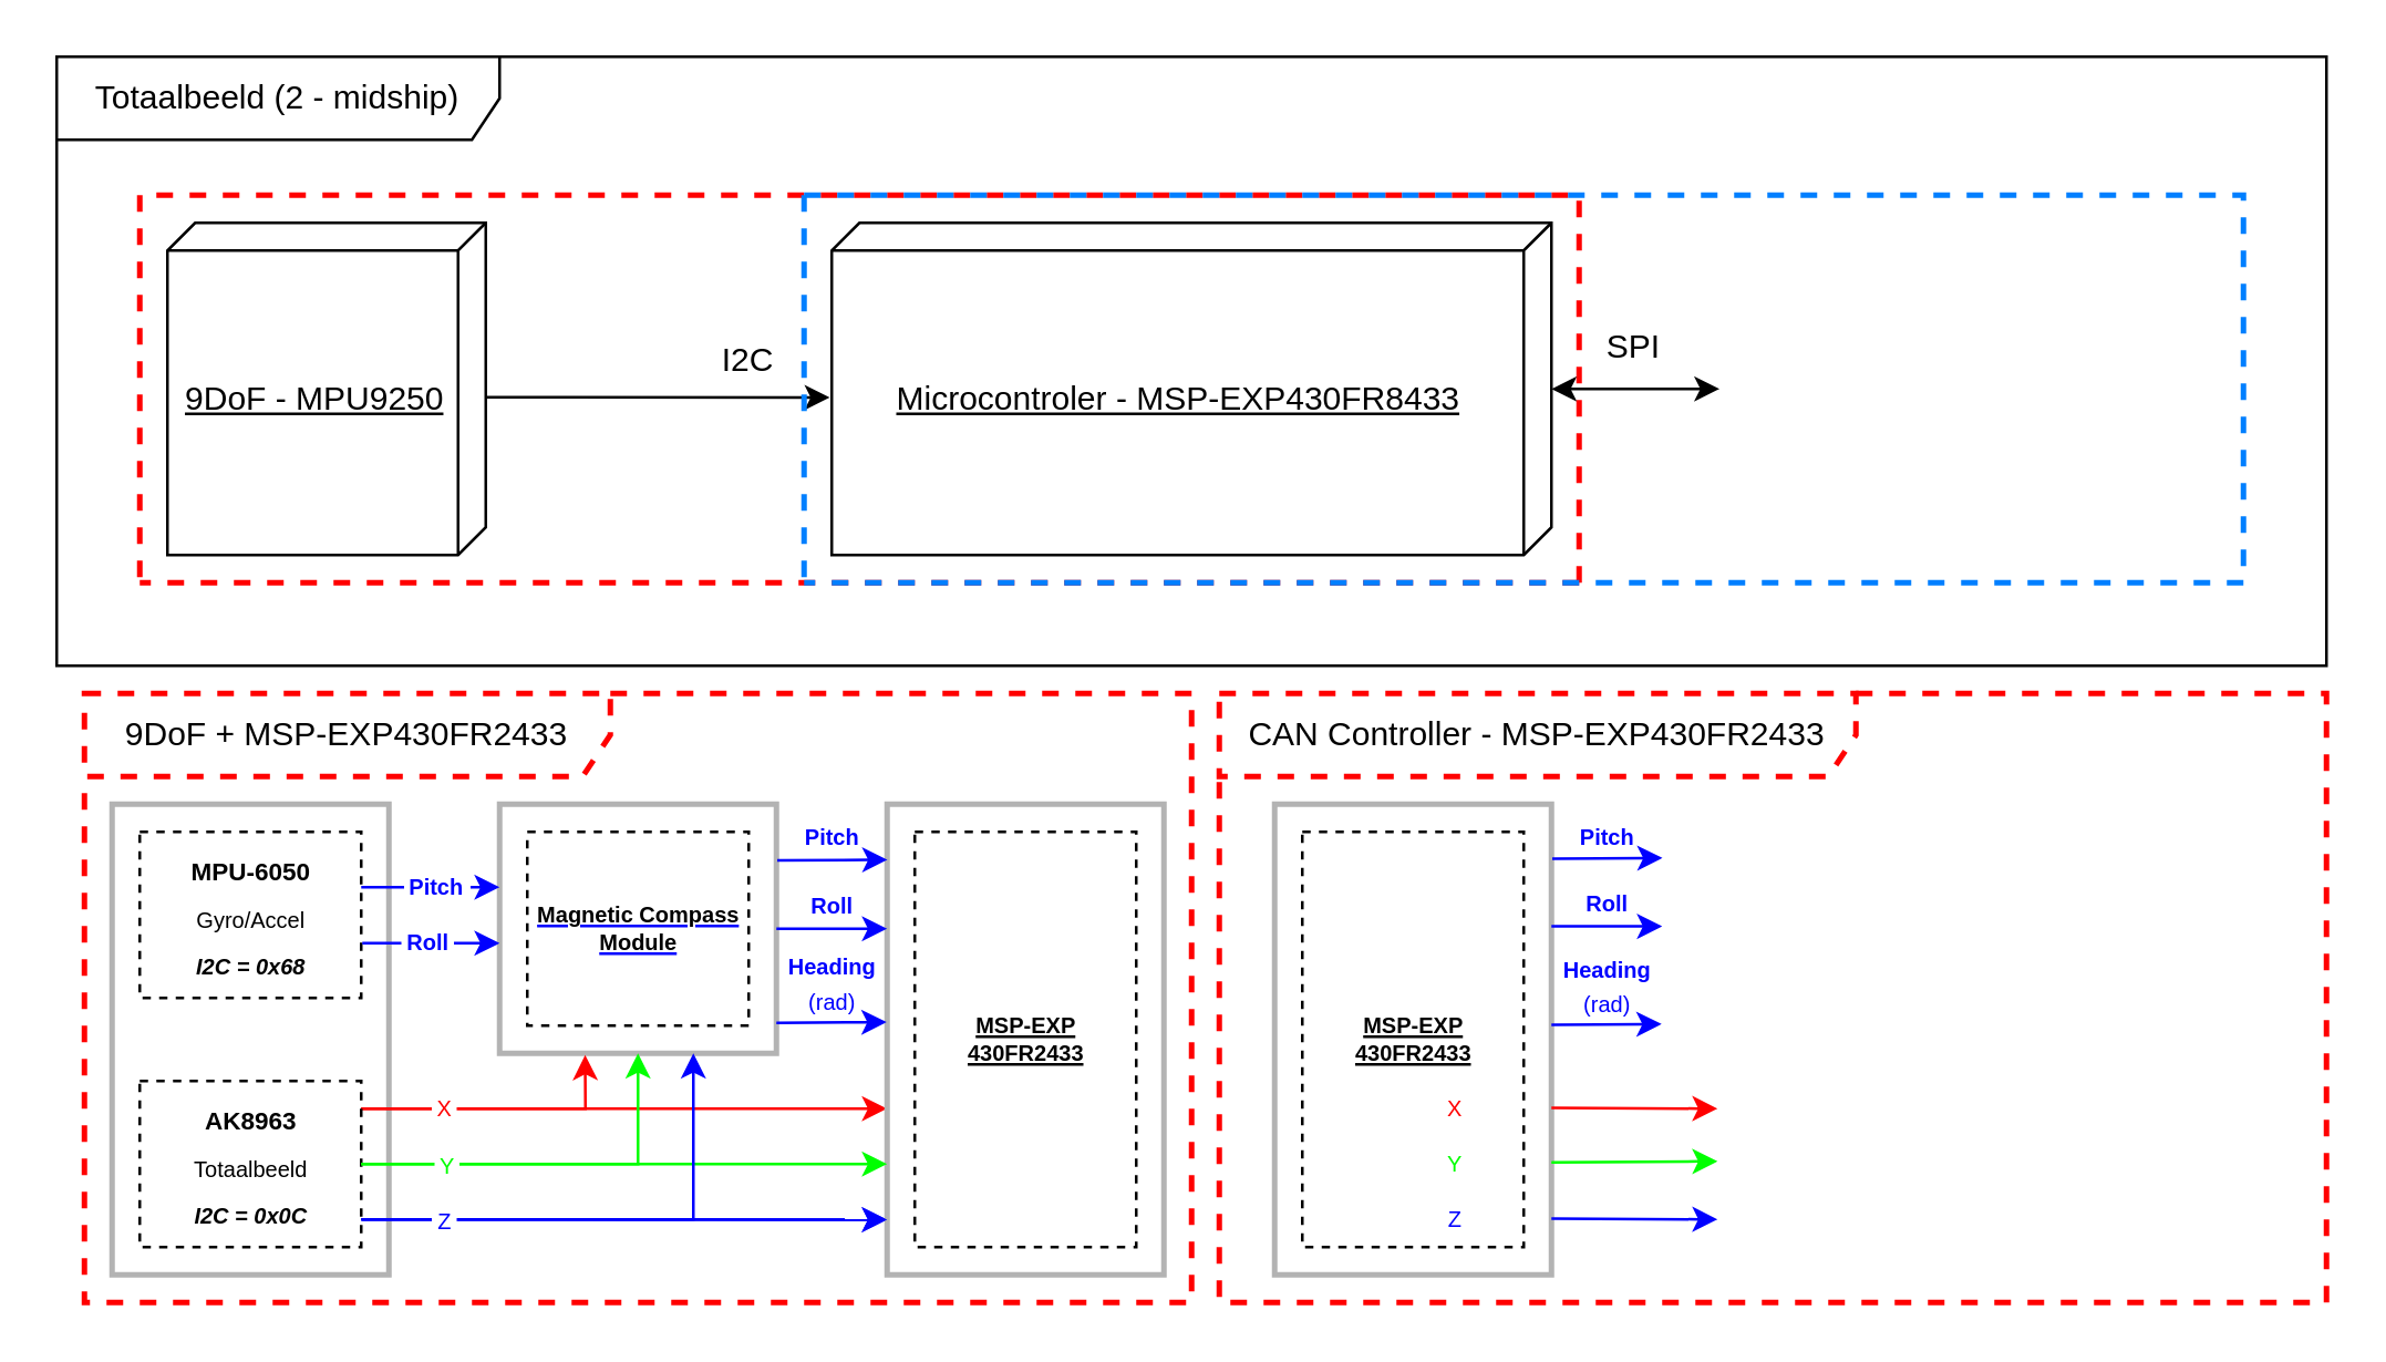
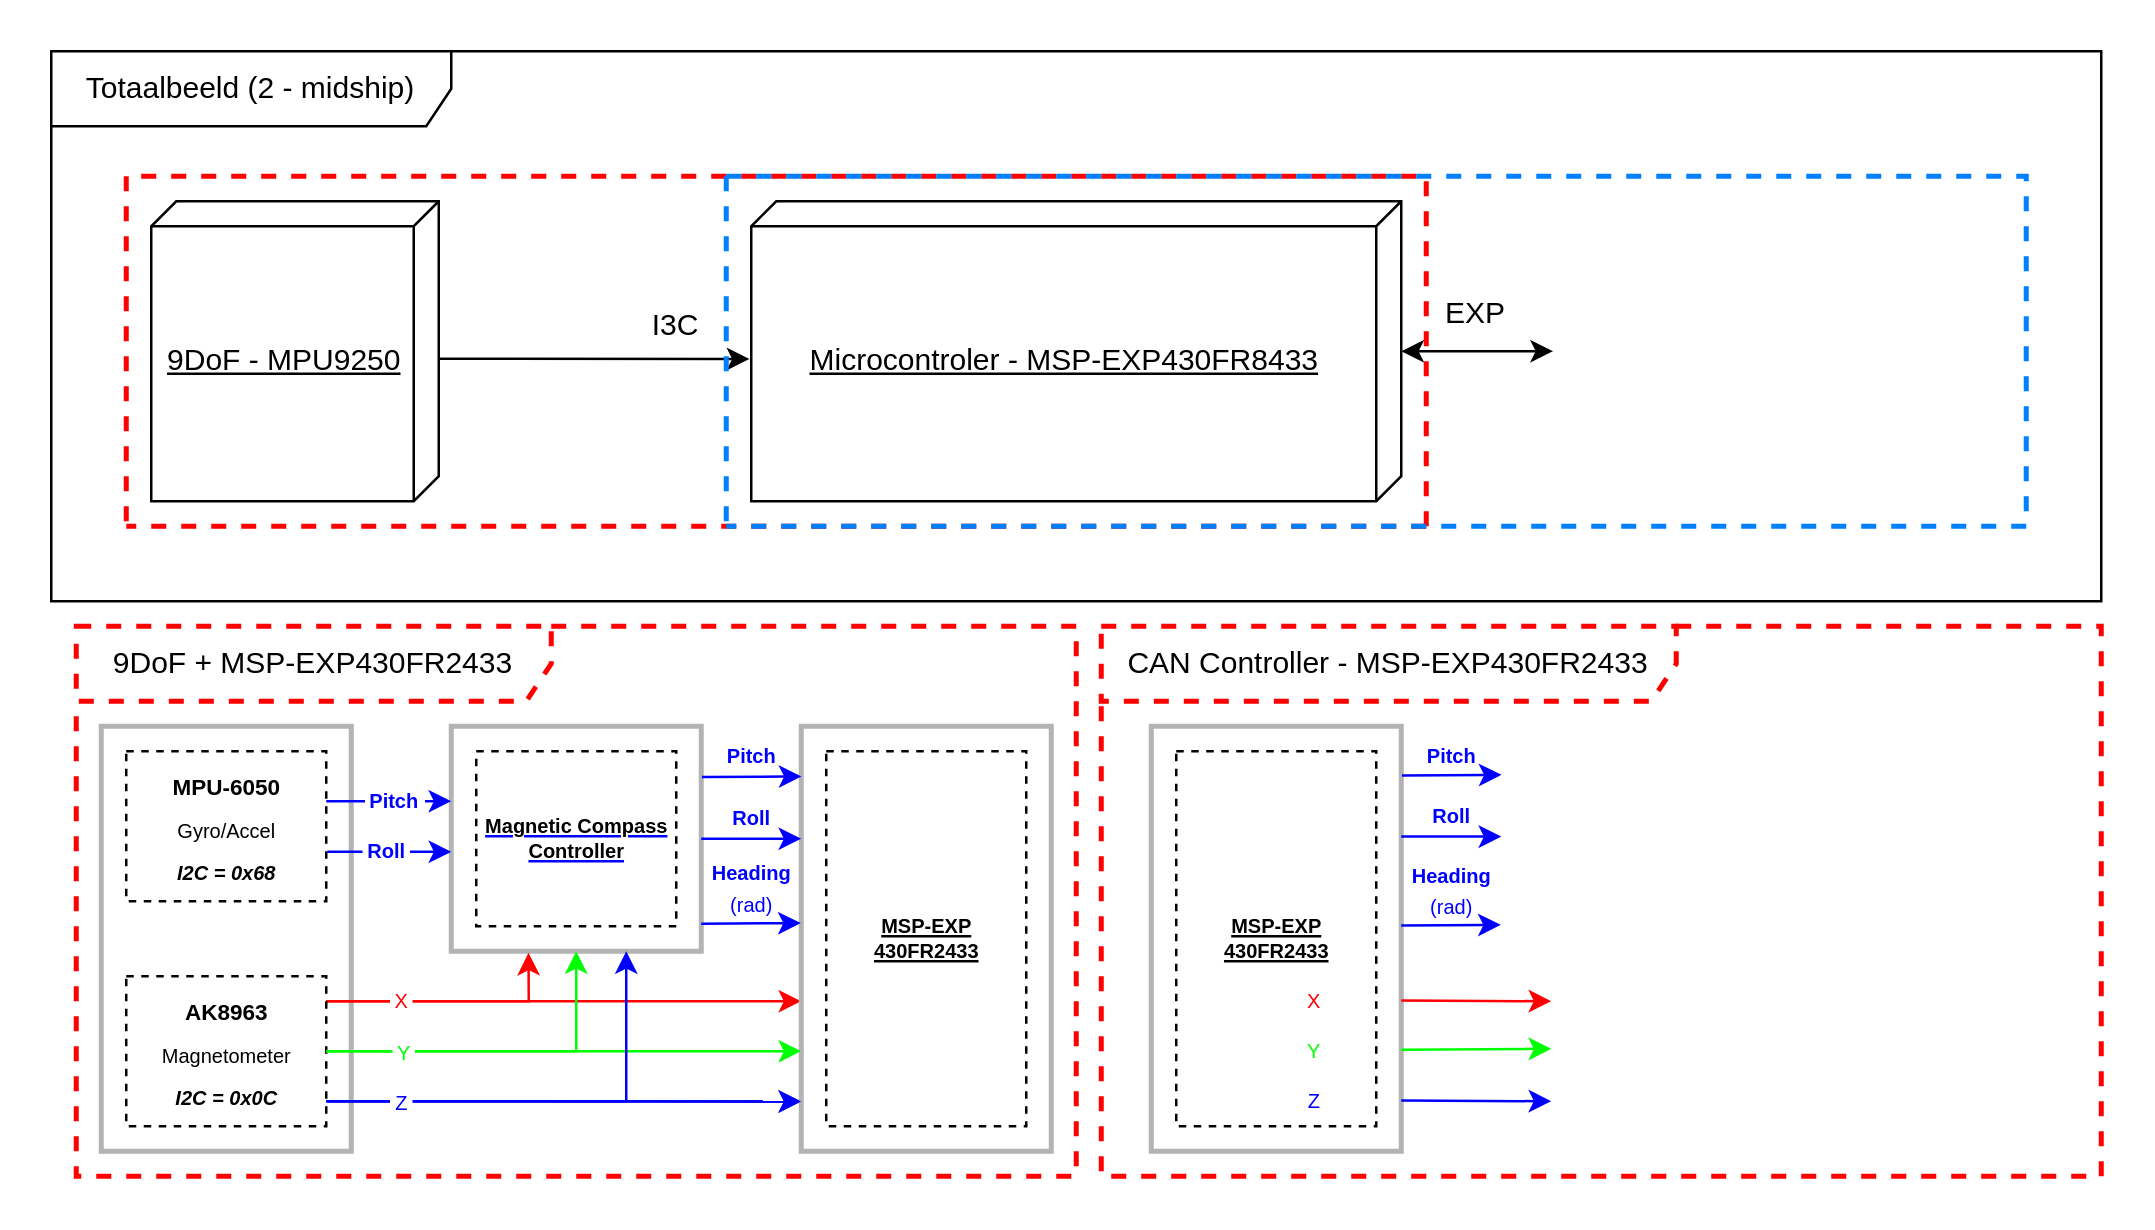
- <mxCell id="8" value="SPI" style="text;html=1;strokeColor=none;fillColor=none;align=center;verticalAlign=middle;whiteSpace=wrap;rounded=0;container=0;" parent="1" vertex="1"><mxGeometry x="560" y="110" width="60" height="30" as="geometry" /></mxCell>
+ <mxCell id="8" value="EXP" style="text;html=1;strokeColor=none;fillColor=none;align=center;verticalAlign=middle;whiteSpace=wrap;rounded=0;container=0;" parent="1" vertex="1"><mxGeometry x="560" y="110" width="60" height="30" as="geometry" /></mxCell>
- <mxCell id="7" value="I2C" style="text;html=1;strokeColor=none;fillColor=none;align=center;verticalAlign=middle;whiteSpace=wrap;rounded=0;container=0;" parent="1" vertex="1"><mxGeometry x="240" y="115" width="60" height="30" as="geometry" /></mxCell>
+ <mxCell id="7" value="I3C" style="text;html=1;strokeColor=none;fillColor=none;align=center;verticalAlign=middle;whiteSpace=wrap;rounded=0;container=0;" parent="1" vertex="1"><mxGeometry x="240" y="115" width="60" height="30" as="geometry" /></mxCell>
- <mxCell id="24" value="&lt;b&gt;&lt;u&gt;&lt;font color=&quot;#000000&quot;&gt;Magnetic Compass&lt;br&gt;Module&lt;/font&gt;&lt;/u&gt;&lt;/b&gt;" style="html=1;rounded=0;shadow=0;glass=0;sketch=0;fontSize=8;fontColor=#0000FF;strokeColor=#000000;strokeWidth=1;fillColor=none;dashed=1;container=0;" vertex="1" parent="1"><mxGeometry x="190" y="300" width="80" height="70" as="geometry" /></mxCell>
+ <mxCell id="24" value="&lt;b&gt;&lt;u&gt;&lt;font color=&quot;#000000&quot;&gt;Magnetic Compass&lt;br&gt;Controller&lt;/font&gt;&lt;/u&gt;&lt;/b&gt;" style="html=1;rounded=0;shadow=0;glass=0;sketch=0;fontSize=8;fontColor=#0000FF;strokeColor=#000000;strokeWidth=1;fillColor=none;dashed=1;container=0;" vertex="1" parent="1"><mxGeometry x="190" y="300" width="80" height="70" as="geometry" /></mxCell>
- <mxCell id="18" value="&lt;h3&gt;&lt;span style=&quot;font-size: 8.04px; line-height: 1;&quot;&gt;&lt;b style=&quot;font-size: 9px;&quot;&gt;AK8963&lt;br&gt;&lt;/b&gt;&lt;/span&gt;&lt;span style=&quot;font-size: 8.04px; line-height: 1;&quot;&gt;&lt;font style=&quot;font-size: 8px;&quot;&gt;&lt;span style=&quot;font-weight: normal;&quot;&gt;Totaalbeeld&lt;br&gt;&lt;/span&gt;&lt;/font&gt;&lt;/span&gt;&lt;span style=&quot;font-size: 8.04px; line-height: 1;&quot;&gt;&lt;font style=&quot;font-size: 8px;&quot;&gt;&lt;i style=&quot;&quot;&gt;I2C = 0x0C&lt;/i&gt;&lt;/font&gt;&lt;/span&gt;&lt;/h3&gt;" style="html=1;rounded=0;shadow=0;glass=0;sketch=0;strokeColor=#000000;strokeWidth=1;fillColor=none;dashed=1;container=0;" vertex="1" parent="1"><mxGeometry x="50" y="390" width="80" height="60" as="geometry" /></mxCell>
+ <mxCell id="18" value="&lt;h3&gt;&lt;span style=&quot;font-size: 8.04px; line-height: 1;&quot;&gt;&lt;b style=&quot;font-size: 9px;&quot;&gt;AK8963&lt;br&gt;&lt;/b&gt;&lt;/span&gt;&lt;span style=&quot;font-size: 8.04px; line-height: 1;&quot;&gt;&lt;font style=&quot;font-size: 8px;&quot;&gt;&lt;span style=&quot;font-weight: normal;&quot;&gt;Magnetometer&lt;br&gt;&lt;/span&gt;&lt;/font&gt;&lt;/span&gt;&lt;span style=&quot;font-size: 8.04px; line-height: 1;&quot;&gt;&lt;font style=&quot;font-size: 8px;&quot;&gt;&lt;i style=&quot;&quot;&gt;I2C = 0x0C&lt;/i&gt;&lt;/font&gt;&lt;/span&gt;&lt;/h3&gt;" style="html=1;rounded=0;shadow=0;glass=0;sketch=0;strokeColor=#000000;strokeWidth=1;fillColor=none;dashed=1;container=0;" vertex="1" parent="1"><mxGeometry x="50" y="390" width="80" height="60" as="geometry" /></mxCell>
